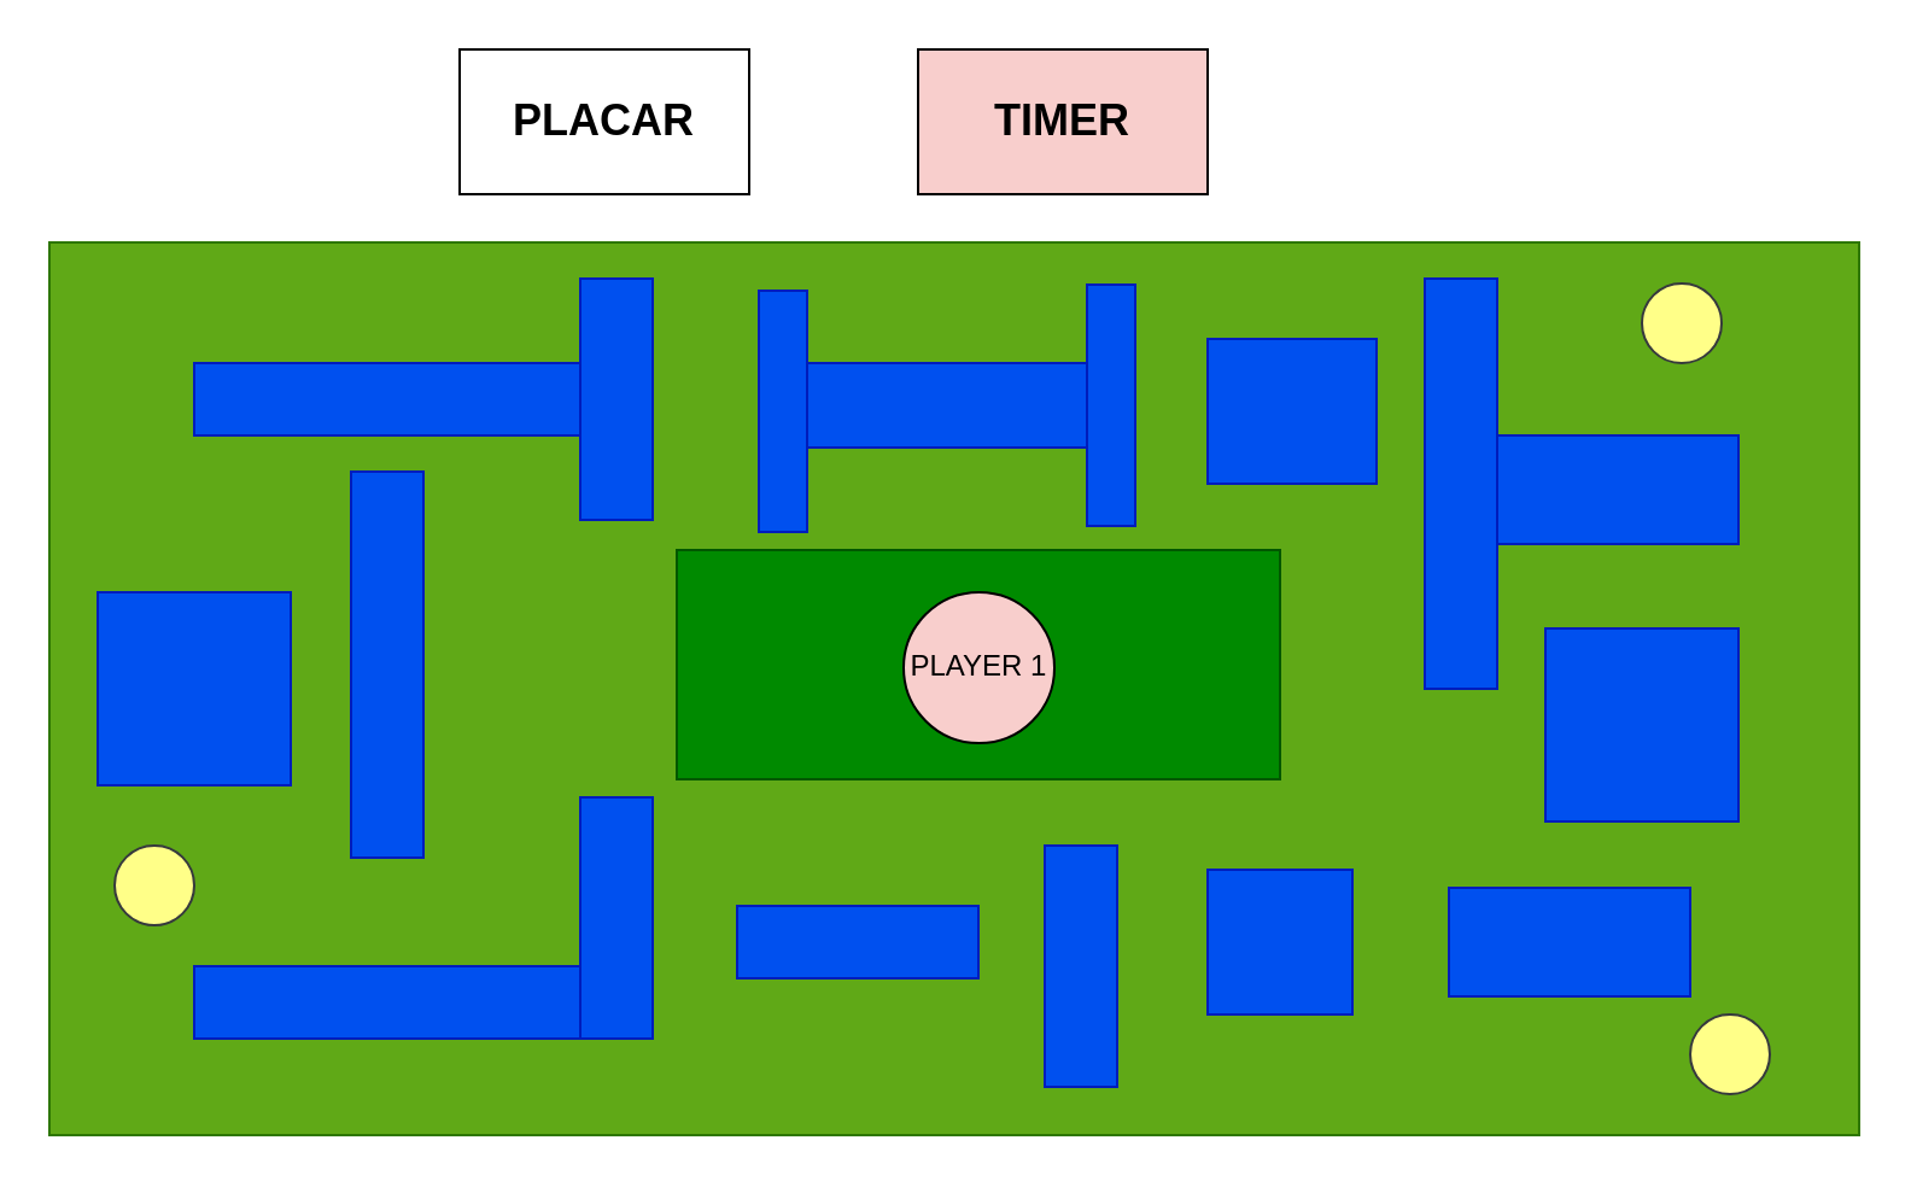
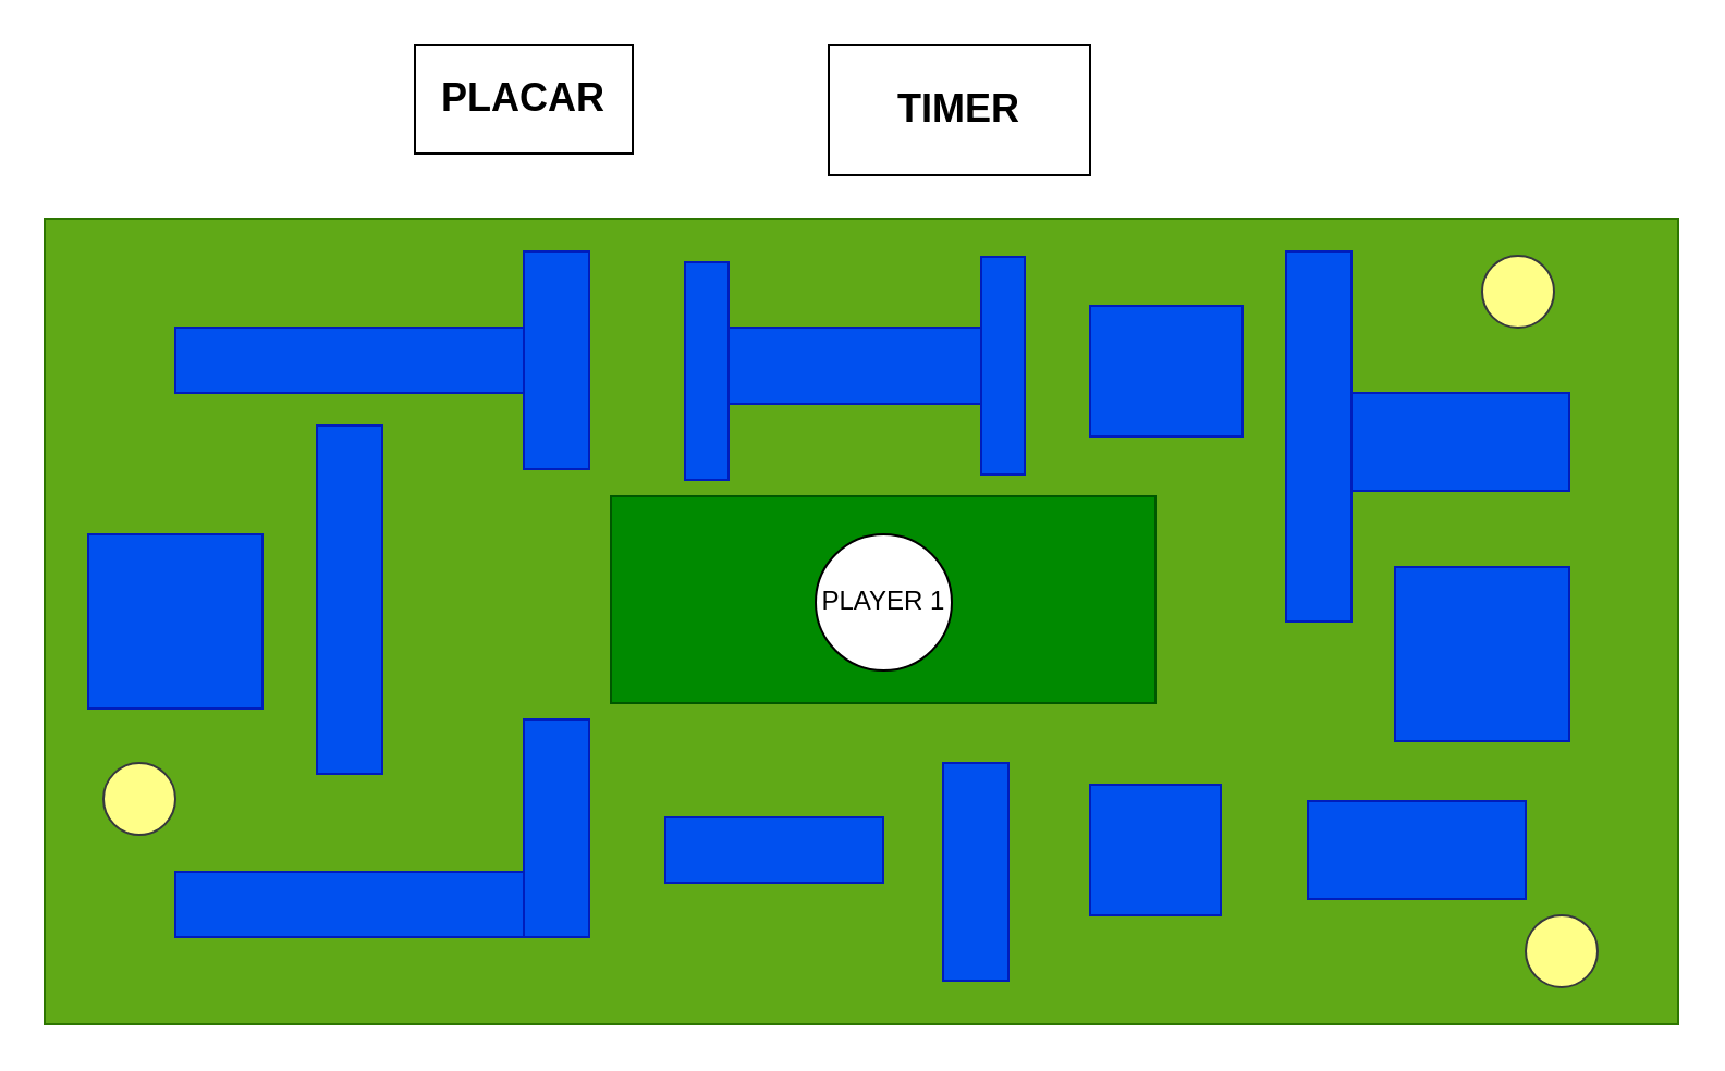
- <mxCell id="25" value="&lt;b&gt;&lt;font style=&quot;font-size: 18px&quot;&gt;PLACAR&lt;/font&gt;&lt;/b&gt;" style="rounded=0;whiteSpace=wrap;html=1;strokeColor=#000000;" vertex="1" parent="1"><mxGeometry x="190" y="20" width="120" height="60" as="geometry" /></mxCell>
+ <mxCell id="25" value="&lt;b&gt;&lt;font style=&quot;font-size: 18px&quot;&gt;PLACAR&lt;/font&gt;&lt;/b&gt;" style="rounded=0;whiteSpace=wrap;html=1;strokeColor=#000000;" vertex="1" parent="1"><mxGeometry x="190" y="20" width="100" height="50" as="geometry" /></mxCell>
- <mxCell id="26" value="&lt;span style=&quot;font-size: 18px&quot;&gt;&lt;b&gt;TIMER&lt;/b&gt;&lt;/span&gt;" style="rounded=0;whiteSpace=wrap;html=1;strokeColor=#000000;fillColor=#f8cecc;" vertex="1" parent="1"><mxGeometry x="380" y="20" width="120" height="60" as="geometry" /></mxCell>
+ <mxCell id="26" value="&lt;span style=&quot;font-size: 18px&quot;&gt;&lt;b&gt;TIMER&lt;/b&gt;&lt;/span&gt;" style="rounded=0;whiteSpace=wrap;html=1;strokeColor=#000000;" vertex="1" parent="1"><mxGeometry x="380" y="20" width="120" height="60" as="geometry" /></mxCell>
- <mxCell id="9" value="PLAYER 1" style="ellipse;whiteSpace=wrap;html=1;aspect=fixed;fillColor=#f8cecc;" vertex="1" parent="1"><mxGeometry x="374" y="245" width="62.5" height="62.5" as="geometry" /></mxCell>
+ <mxCell id="9" value="PLAYER 1" style="ellipse;whiteSpace=wrap;html=1;aspect=fixed;" vertex="1" parent="1"><mxGeometry x="374" y="245" width="62.5" height="62.5" as="geometry" /></mxCell>
